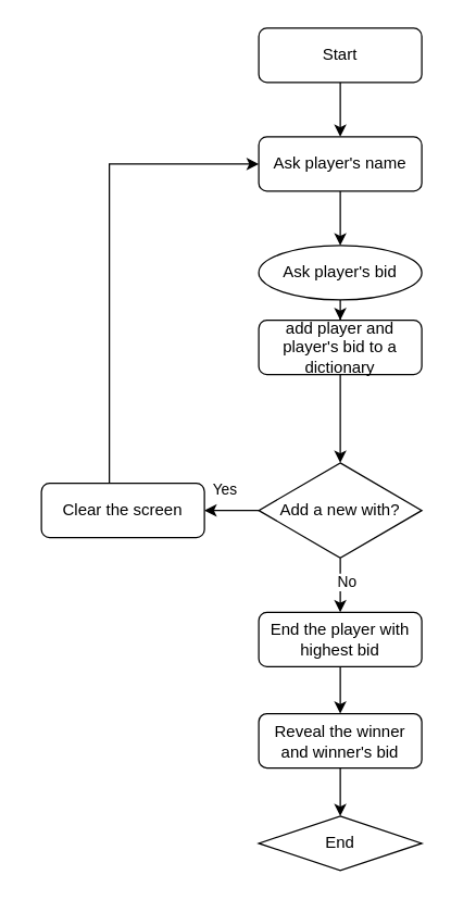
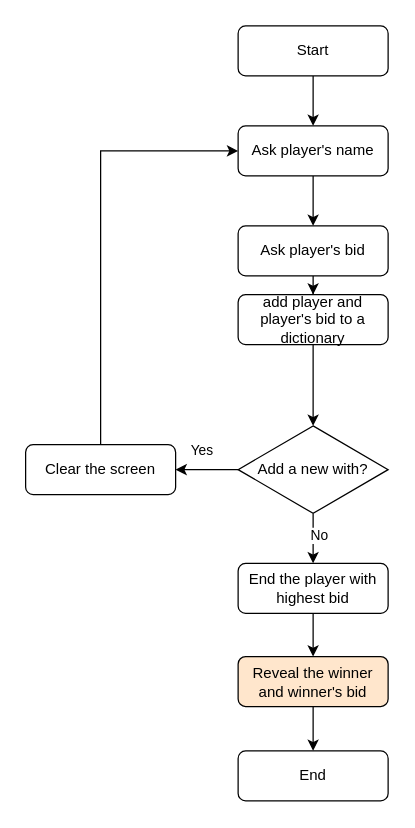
- <mxCell id="5" value="Ask player's bid" style="ellipse;whiteSpace=wrap;html=1;fontSize=12;glass=0;strokeWidth=1;shadow=0;" vertex="1" parent="1"><mxGeometry x="190" y="180" width="120" height="40" as="geometry" /></mxCell>
+ <mxCell id="5" value="Ask player's bid" style="rounded=1;whiteSpace=wrap;html=1;fontSize=12;glass=0;strokeWidth=1;shadow=0;" vertex="1" parent="1"><mxGeometry x="190" y="180" width="120" height="40" as="geometry" /></mxCell>
- <mxCell id="16" value="Clear the screen" style="whiteSpace=wrap;html=1;rounded=1;shadow=0;strokeWidth=1;glass=0;" vertex="1" parent="1"><mxGeometry x="30" y="355" width="120" height="40" as="geometry" /></mxCell>
+ <mxCell id="16" value="Clear the screen" style="whiteSpace=wrap;html=1;rounded=1;shadow=0;strokeWidth=1;glass=0;" vertex="1" parent="1"><mxGeometry x="20" y="355" width="120" height="40" as="geometry" /></mxCell>
- <mxCell id="20" value="Reveal the winner and winner's bid" style="whiteSpace=wrap;html=1;rounded=1;shadow=0;strokeWidth=1;glass=0;" vertex="1" parent="1"><mxGeometry x="190" y="524.5" width="120" height="40" as="geometry" /></mxCell>
+ <mxCell id="20" value="Reveal the winner and winner's bid" style="whiteSpace=wrap;html=1;rounded=1;shadow=0;strokeWidth=1;glass=0;fillColor=#ffe6cc;" vertex="1" parent="1"><mxGeometry x="190" y="524.5" width="120" height="40" as="geometry" /></mxCell>
- <mxCell id="21" value="End" style="rhombus;whiteSpace=wrap;html=1;shadow=0;strokeWidth=1;glass=0;" vertex="1" parent="1"><mxGeometry x="190" y="600" width="120" height="40" as="geometry" /></mxCell>
+ <mxCell id="21" value="End" style="whiteSpace=wrap;html=1;rounded=1;shadow=0;strokeWidth=1;glass=0;" vertex="1" parent="1"><mxGeometry x="190" y="600" width="120" height="40" as="geometry" /></mxCell>
